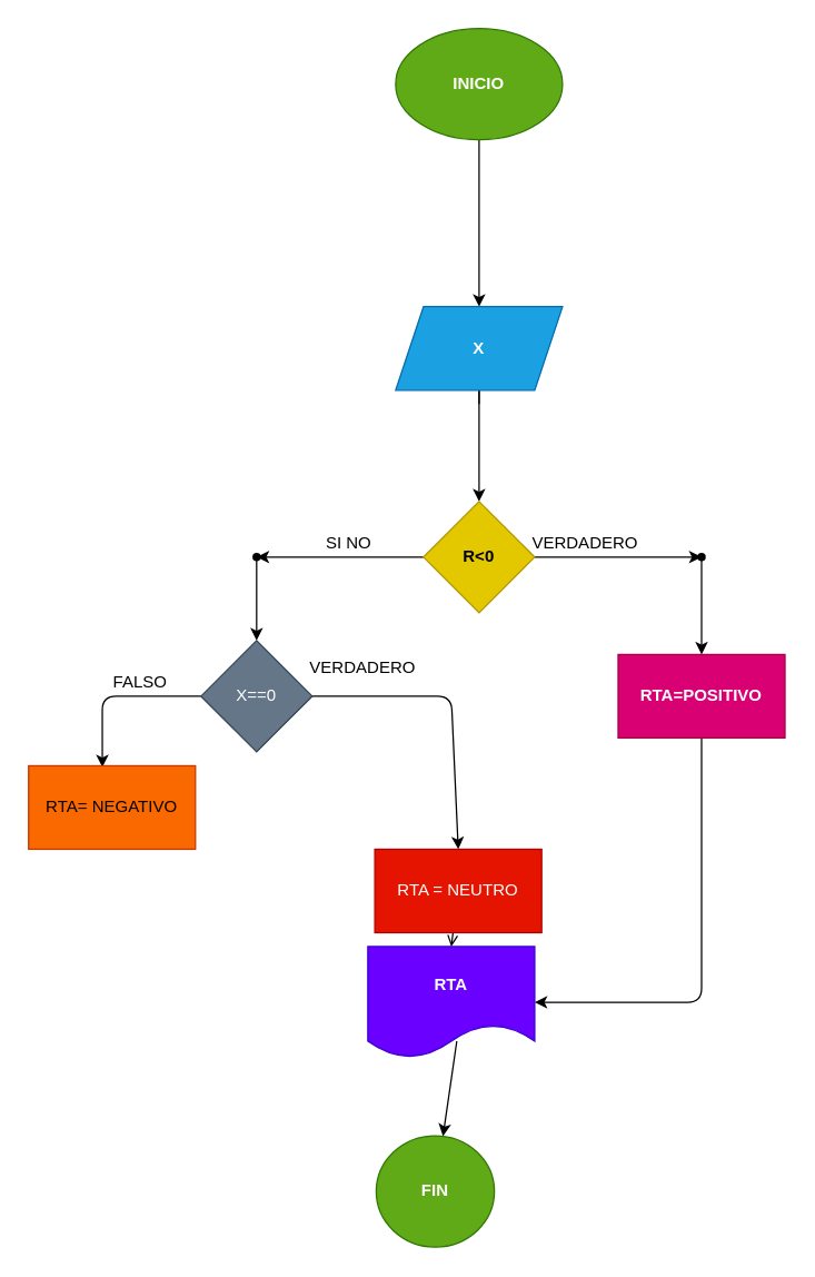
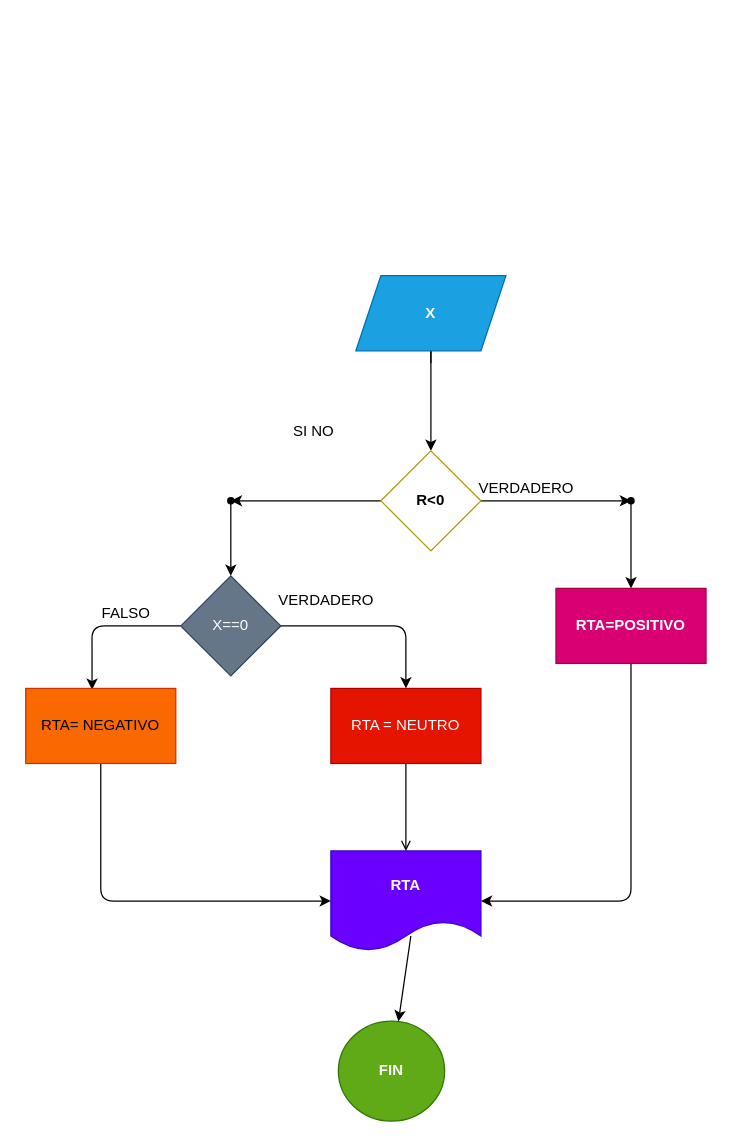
- <mxCell id="3" value="&lt;b&gt;INICIO&lt;/b&gt;" style="ellipse;whiteSpace=wrap;html=1;fillColor=#60a917;fontColor=#ffffff;strokeColor=#2D7600;" parent="1" vertex="1"><mxGeometry x="284" y="20" width="120" height="80" as="geometry" /></mxCell>
- <mxCell id="2" value="" style="edgeStyle=none;html=1;" parent="1" source="3" target="30" edge="1"><mxGeometry relative="1" as="geometry" /></mxCell>
- <mxCell id="18" value="SI NO" style="text;html=1;align=center;verticalAlign=middle;resizable=0;points=[];autosize=1;strokeColor=none;fillColor=none;" parent="1" vertex="1"><mxGeometry x="220" y="375" width="60" height="30" as="geometry" /></mxCell>
+ <mxCell id="18" value="SI NO" style="text;html=1;align=center;verticalAlign=middle;resizable=0;points=[];autosize=1;strokeColor=none;fillColor=none;" parent="1" vertex="1"><mxGeometry x="220" y="330" width="60" height="30" as="geometry" /></mxCell>
- <mxCell id="8" value="&lt;b&gt;R&amp;lt;0&lt;/b&gt;" style="rhombus;whiteSpace=wrap;html=1;fillColor=#e3c800;fontColor=#000000;strokeColor=#B09500;" parent="1" vertex="1"><mxGeometry x="304" y="360" width="80" height="80" as="geometry" /></mxCell>
+ <mxCell id="8" value="&lt;b&gt;R&amp;lt;0&lt;/b&gt;" style="rhombus;whiteSpace=wrap;html=1;fillColor=#ffffff;fontColor=#000000;strokeColor=#B09500;" parent="1" vertex="1"><mxGeometry x="304" y="360" width="80" height="80" as="geometry" /></mxCell>
- <mxCell id="24" value="RTA = NEUTRO" style="rounded=0;whiteSpace=wrap;html=1;fillColor=#e51400;fontColor=#ffffff;strokeColor=#B20000;" parent="1" vertex="1"><mxGeometry x="269" y="610" width="120" height="60" as="geometry" /></mxCell>
+ <mxCell id="24" value="RTA = NEUTRO" style="rounded=0;whiteSpace=wrap;html=1;fillColor=#e51400;fontColor=#ffffff;strokeColor=#B20000;" parent="1" vertex="1"><mxGeometry x="264" y="550" width="120" height="60" as="geometry" /></mxCell>
+ <mxCell id="25" style="edgeStyle=none;html=1;entryX=0;entryY=0.5;entryDx=0;entryDy=0;" edge="1" parent="1" source="26" target="16"><mxGeometry relative="1" as="geometry"><Array as="points"><mxPoint x="80" y="720" /></Array></mxGeometry></mxCell>
